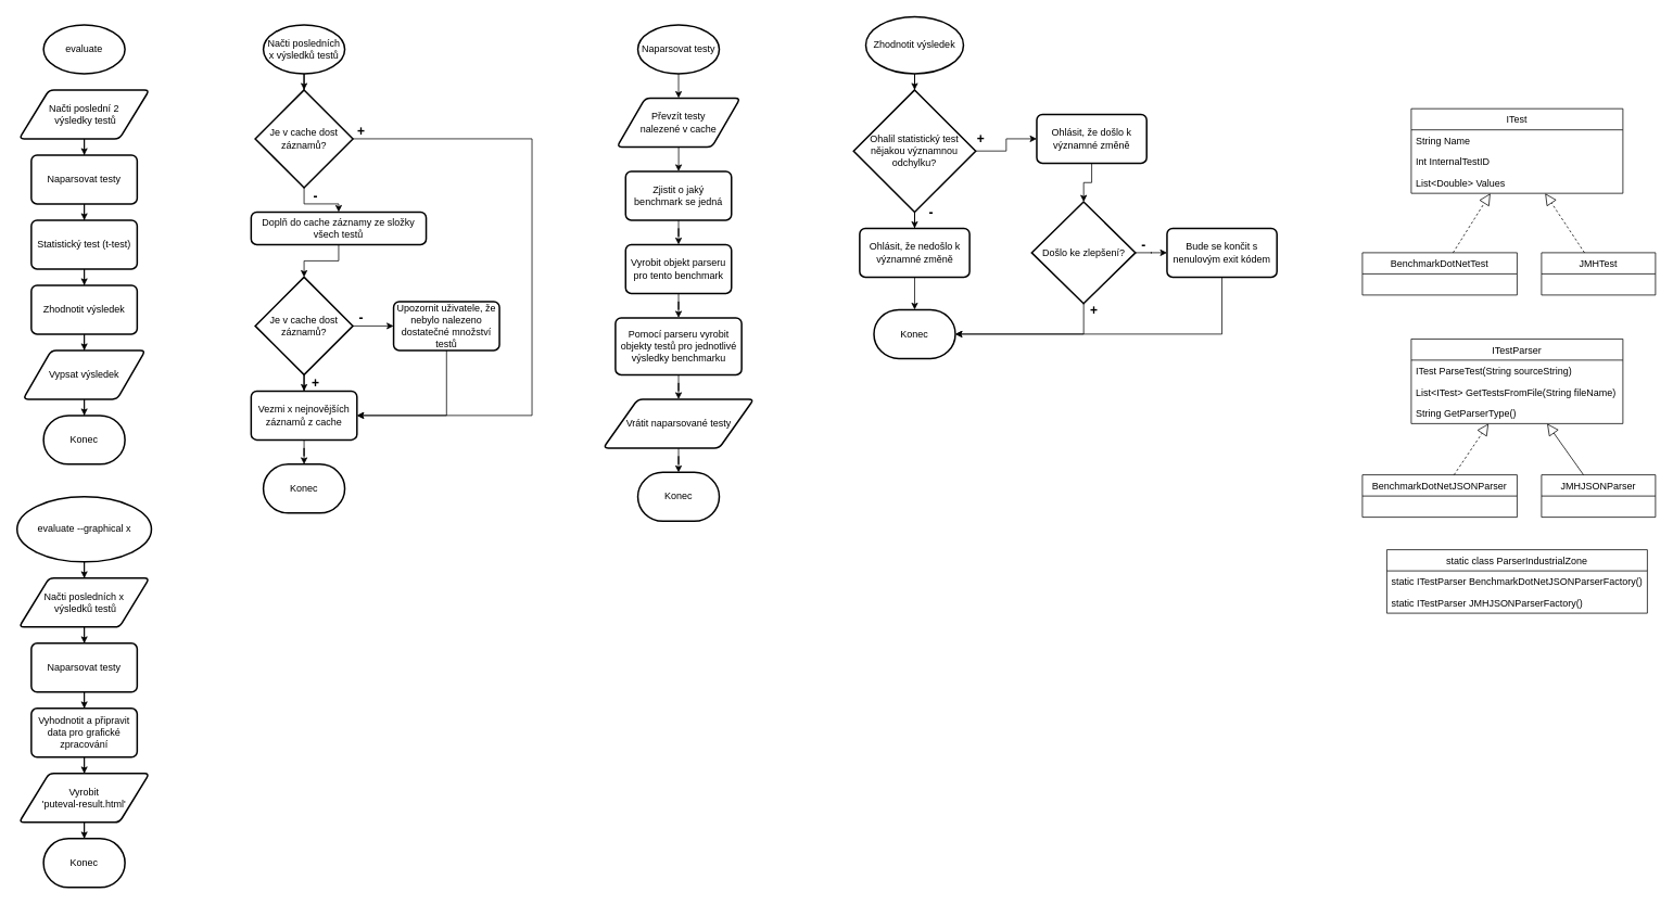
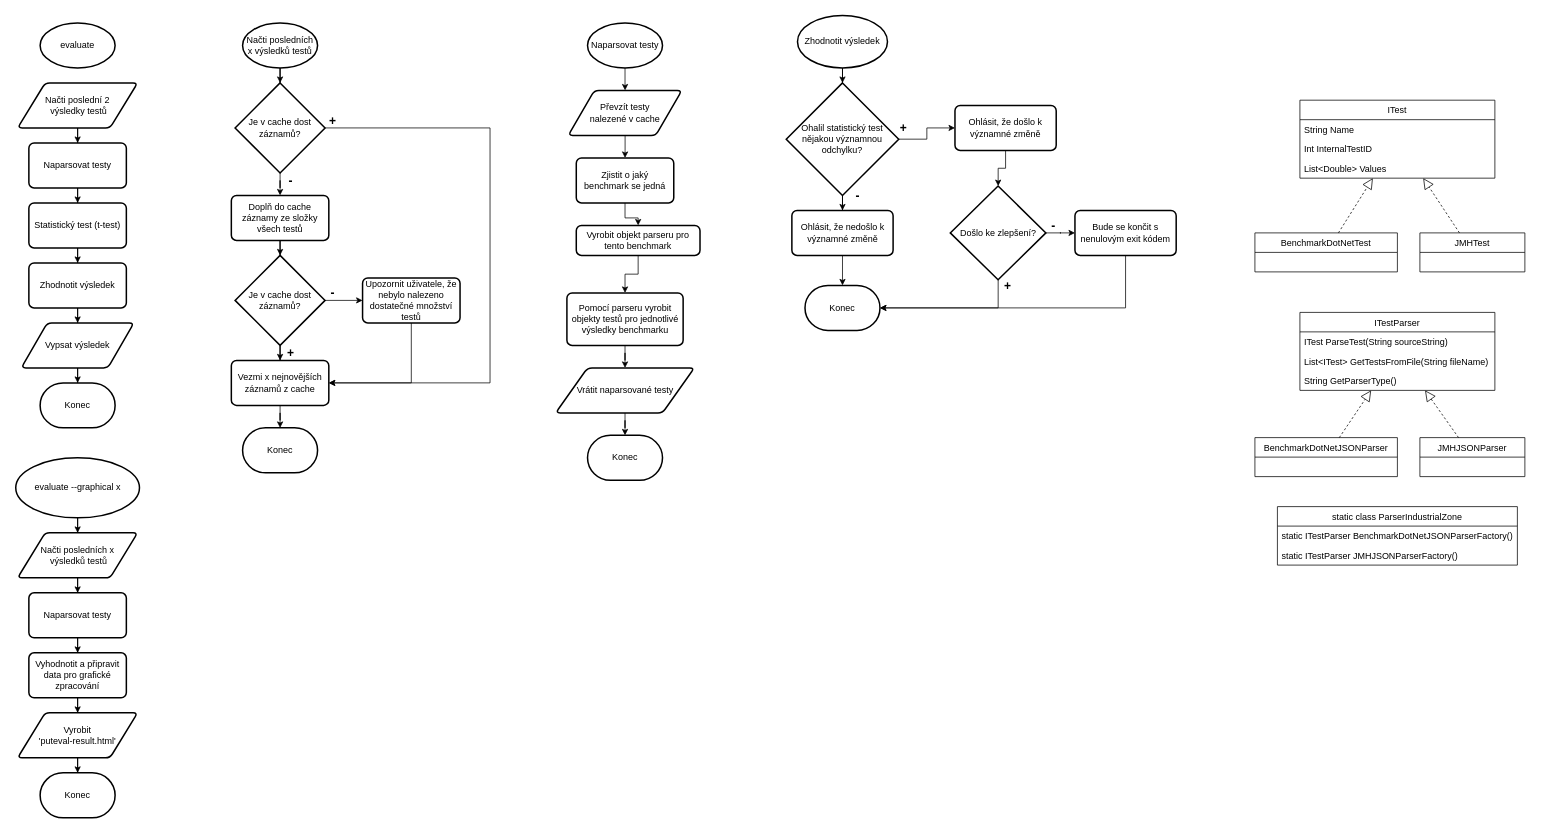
- <mxCell id="31" value="Doplň do cache záznamy ze složky všech testů" style="rounded=1;whiteSpace=wrap;html=1;absoluteArcSize=1;arcSize=14;strokeWidth=2;" parent="1" vertex="1"><mxGeometry x="308" y="260" width="215" height="40" as="geometry" /></mxCell>
+ <mxCell id="31" value="Doplň do cache záznamy ze složky všech testů" style="rounded=1;whiteSpace=wrap;html=1;absoluteArcSize=1;arcSize=14;strokeWidth=2;" parent="1" vertex="1"><mxGeometry x="308" y="260" width="130" height="60" as="geometry" /></mxCell>
- <mxCell id="51" value="Vyrobit objekt parseru pro tento benchmark" style="rounded=1;whiteSpace=wrap;html=1;absoluteArcSize=1;arcSize=14;strokeWidth=2;fontSize=12;" parent="1" vertex="1"><mxGeometry x="768" y="300" width="130" height="60" as="geometry" /></mxCell>
+ <mxCell id="51" value="Vyrobit objekt parseru pro tento benchmark" style="rounded=1;whiteSpace=wrap;html=1;absoluteArcSize=1;arcSize=14;strokeWidth=2;fontSize=12;" parent="1" vertex="1"><mxGeometry x="768" y="300" width="165" height="40" as="geometry" /></mxCell>
- <mxCell id="91" value="" style="endArrow=block;dashed=0;endFill=0;endSize=12;html=1;" edge="1" parent="1" source="89" target="84"><mxGeometry width="160" relative="1" as="geometry"><mxPoint x="1791.44" y="593" as="sourcePoint" /><mxPoint x="1836.121" y="530" as="targetPoint" /></mxGeometry></mxCell>
+ <mxCell id="91" value="" style="endArrow=block;dashed=1;endFill=0;endSize=12;html=1;" edge="1" parent="1" source="89" target="84"><mxGeometry width="160" relative="1" as="geometry"><mxPoint x="1791.44" y="593" as="sourcePoint" /><mxPoint x="1836.121" y="530" as="targetPoint" /></mxGeometry></mxCell>
